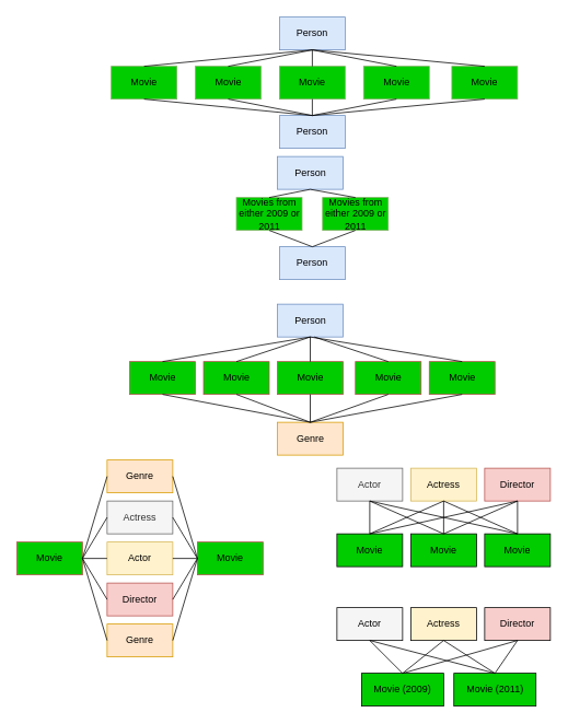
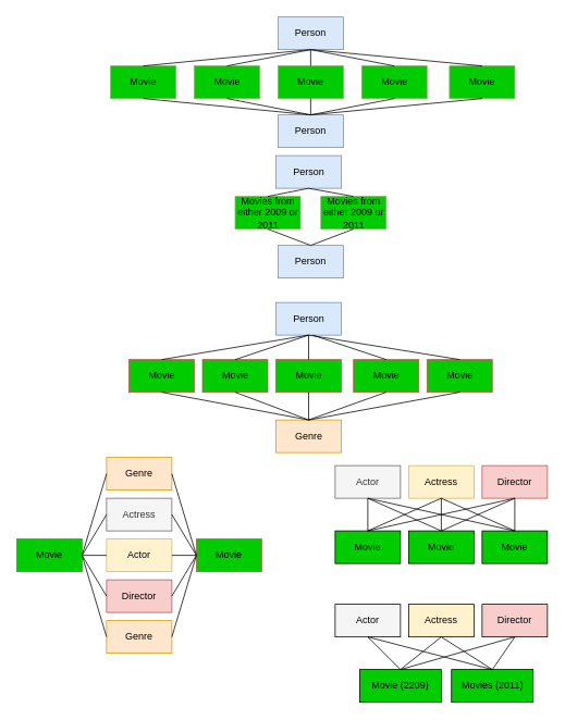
- <mxCell id="62" value="Movie (2009)" style="rounded=0;whiteSpace=wrap;html=1;fillColor=#00CC00;" vertex="1" parent="1"><mxGeometry x="440" y="820" width="100" height="40" as="geometry" /></mxCell>
+ <mxCell id="62" value="Movie (2209)" style="rounded=0;whiteSpace=wrap;html=1;fillColor=#00CC00;" vertex="1" parent="1"><mxGeometry x="440" y="820" width="100" height="40" as="geometry" /></mxCell>
- <mxCell id="63" value="Movie (2011)" style="rounded=0;whiteSpace=wrap;html=1;fillColor=#00CC00;" vertex="1" parent="1"><mxGeometry x="552.5" y="820" width="100" height="40" as="geometry" /></mxCell>
+ <mxCell id="63" value="Movies (2011)" style="rounded=0;whiteSpace=wrap;html=1;fillColor=#00CC00;" vertex="1" parent="1"><mxGeometry x="552.5" y="820" width="100" height="40" as="geometry" /></mxCell>
